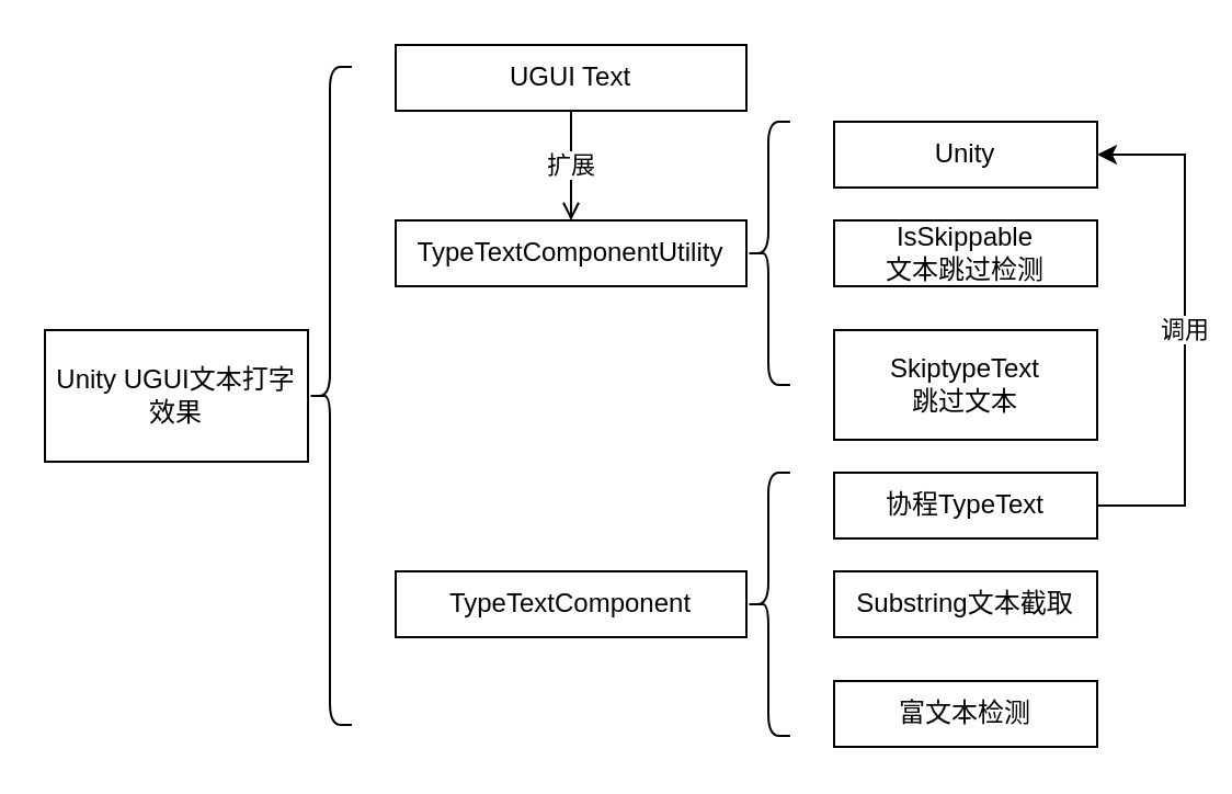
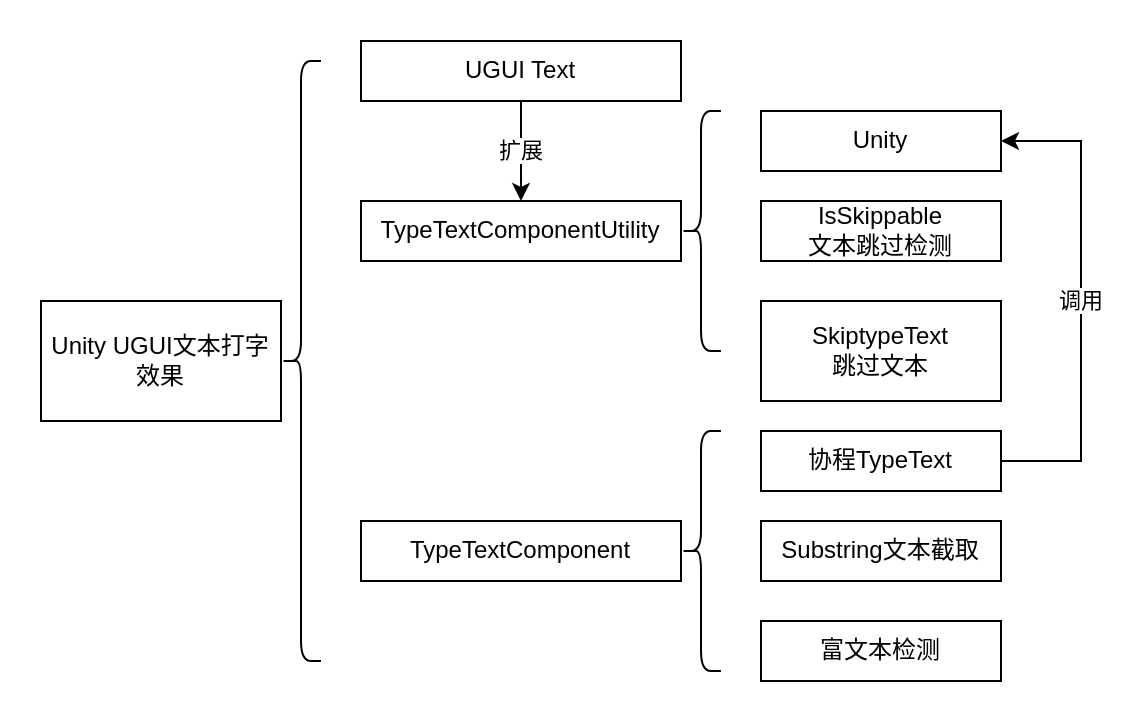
- <mxCell id="4" value="扩展" style="edgeStyle=orthogonalEdgeStyle;rounded=0;orthogonalLoop=1;jettySize=auto;html=1;exitX=0.5;exitY=1;exitDx=0;exitDy=0;entryX=0.5;entryY=0;entryDx=0;entryDy=0;endArrow=open;" edge="1" parent="1" source="5" target="6"><mxGeometry relative="1" as="geometry" /></mxCell>
+ <mxCell id="4" value="扩展" style="edgeStyle=orthogonalEdgeStyle;rounded=0;orthogonalLoop=1;jettySize=auto;html=1;exitX=0.5;exitY=1;exitDx=0;exitDy=0;entryX=0.5;entryY=0;entryDx=0;entryDy=0;" edge="1" parent="1" source="5" target="6"><mxGeometry relative="1" as="geometry" /></mxCell>
